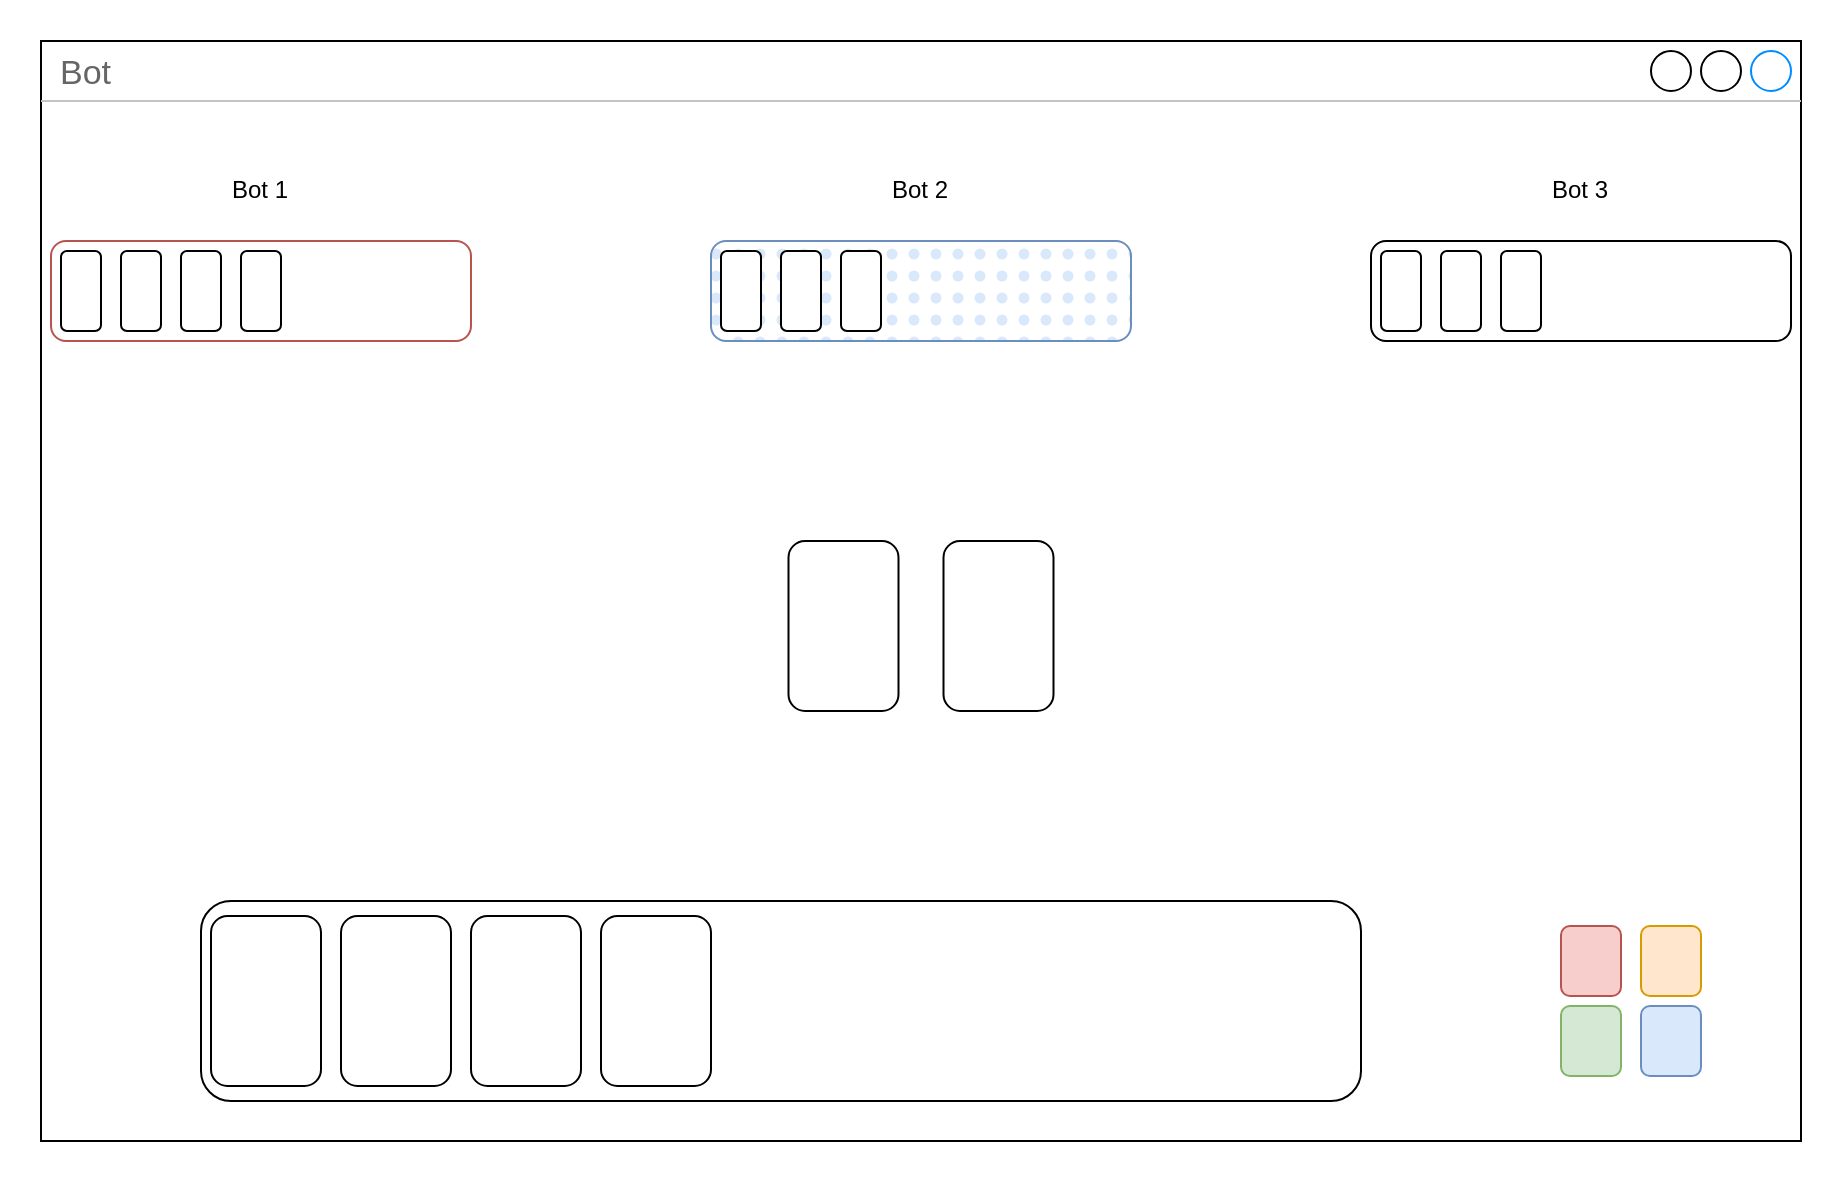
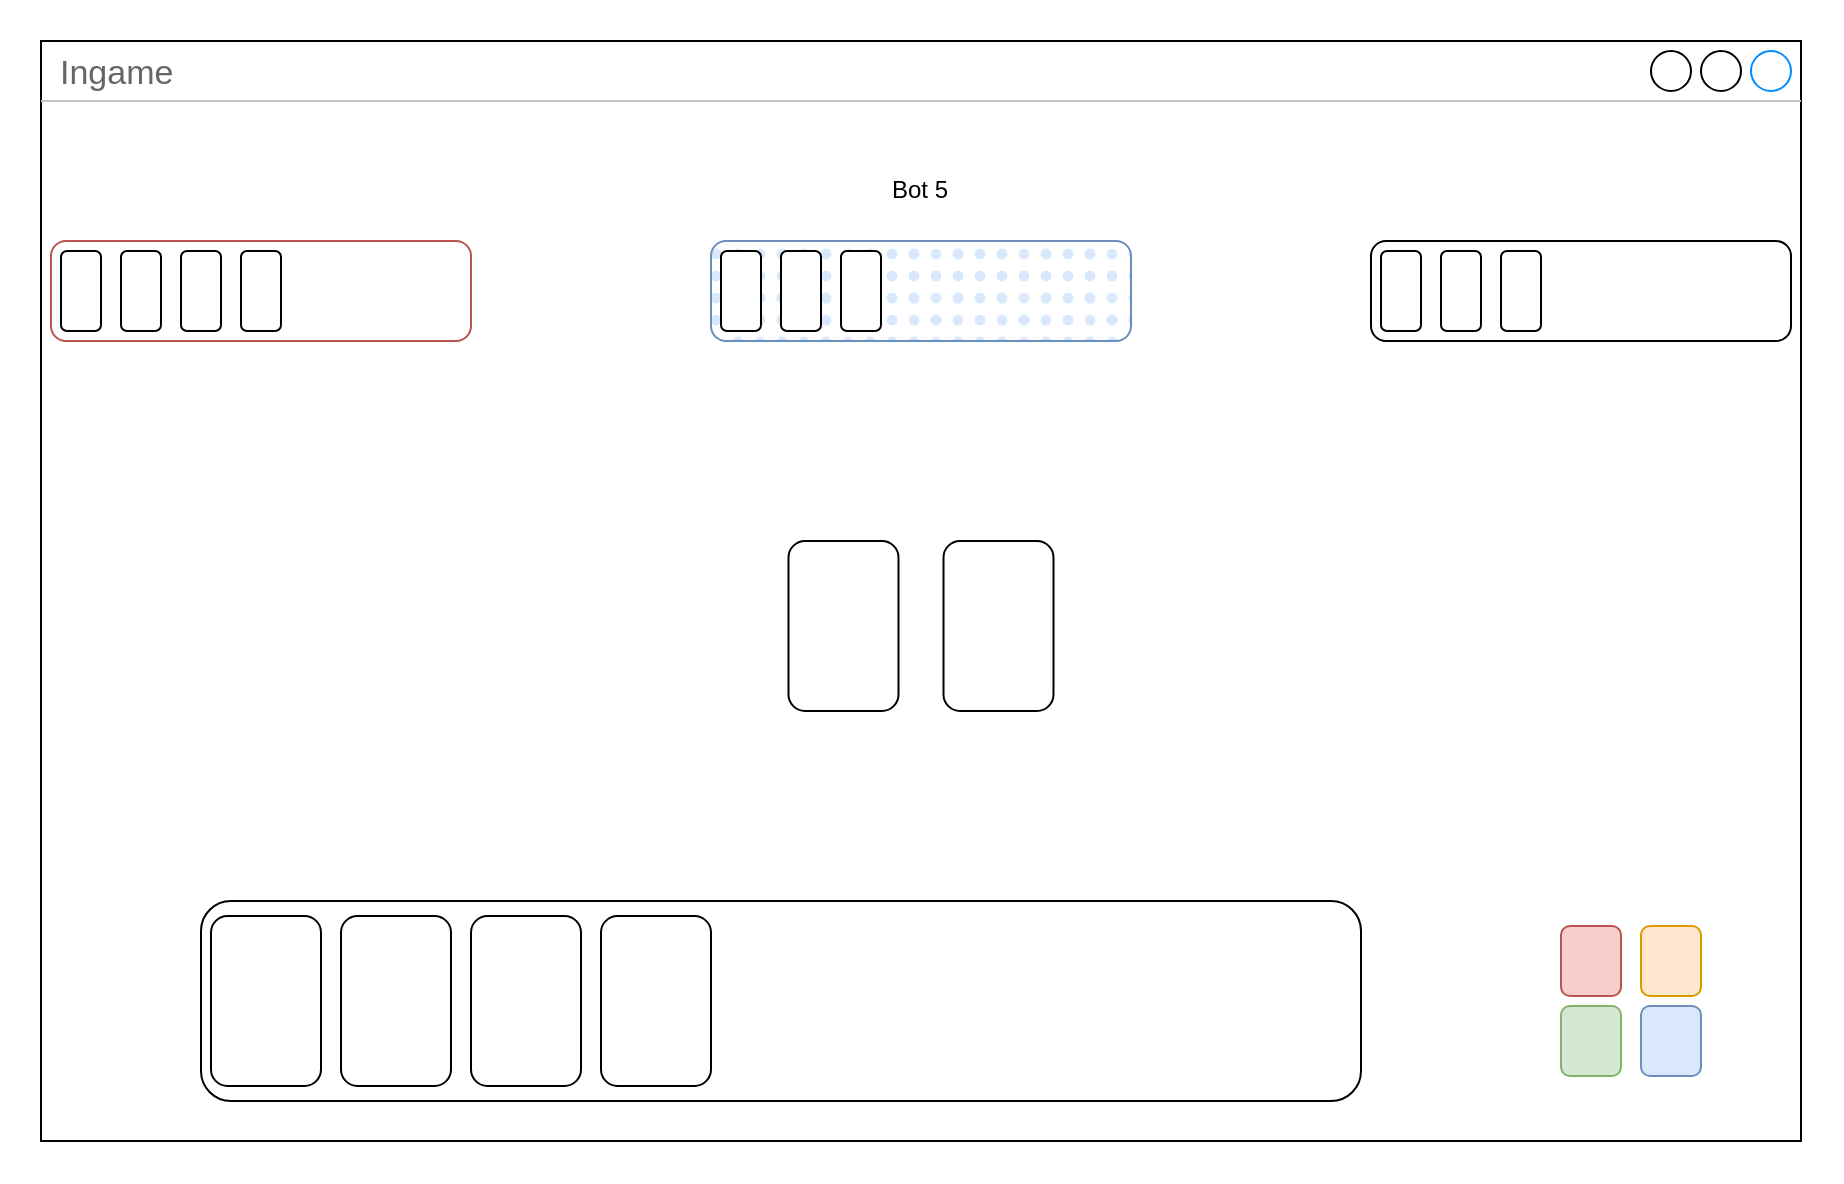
- <mxCell id="2" value="Bot" style="strokeWidth=1;shadow=0;dashed=0;align=center;html=1;shape=mxgraph.mockup.containers.window;align=left;verticalAlign=top;spacingLeft=8;strokeColor2=#008cff;strokeColor3=#c4c4c4;fontColor=#666666;mainText=;fontSize=17;labelBackgroundColor=none;" vertex="1" parent="1"><mxGeometry x="20" y="20" width="880" height="550" as="geometry" /></mxCell>
+ <mxCell id="2" value="Ingame" style="strokeWidth=1;shadow=0;dashed=0;align=center;html=1;shape=mxgraph.mockup.containers.window;align=left;verticalAlign=top;spacingLeft=8;strokeColor2=#008cff;strokeColor3=#c4c4c4;fontColor=#666666;mainText=;fontSize=17;labelBackgroundColor=none;" vertex="1" parent="1"><mxGeometry x="20" y="20" width="880" height="550" as="geometry" /></mxCell>
- <mxCell id="3" value="Bot 1" style="text;html=1;strokeColor=none;fillColor=none;align=center;verticalAlign=middle;whiteSpace=wrap;rounded=0;" vertex="1" parent="1"><mxGeometry x="100" y="80" width="60" height="30" as="geometry" /></mxCell>
- <mxCell id="4" value="Bot 2" style="text;html=1;strokeColor=none;fillColor=none;align=center;verticalAlign=middle;whiteSpace=wrap;rounded=0;" vertex="1" parent="1"><mxGeometry x="430" y="80" width="60" height="30" as="geometry" /></mxCell>
+ <mxCell id="4" value="Bot 5" style="text;html=1;strokeColor=none;fillColor=none;align=center;verticalAlign=middle;whiteSpace=wrap;rounded=0;" vertex="1" parent="1"><mxGeometry x="430" y="80" width="60" height="30" as="geometry" /></mxCell>
- <mxCell id="5" value="Bot 3" style="text;html=1;strokeColor=none;fillColor=none;align=center;verticalAlign=middle;whiteSpace=wrap;rounded=0;" vertex="1" parent="1"><mxGeometry x="760" y="80" width="60" height="30" as="geometry" /></mxCell>
